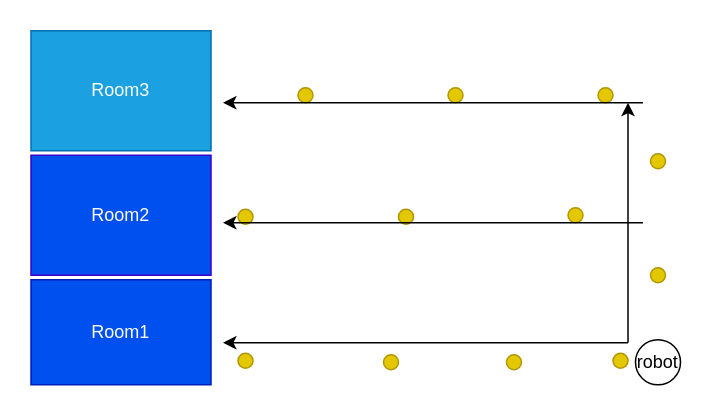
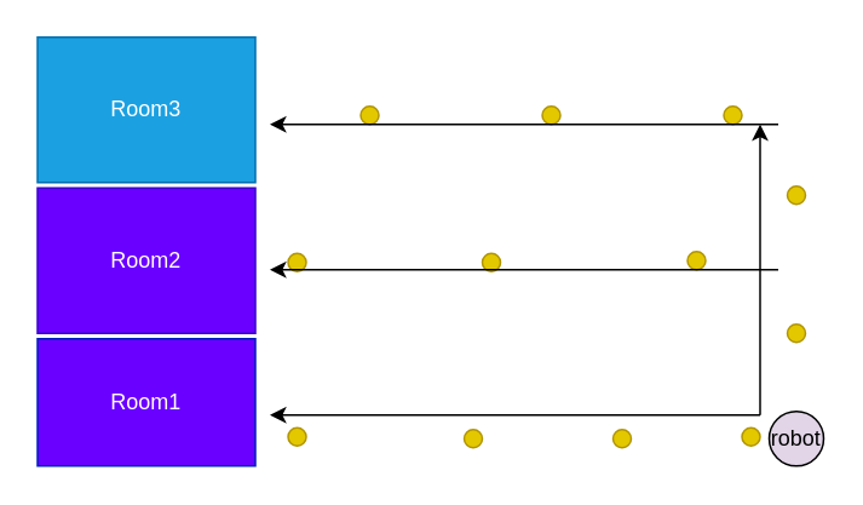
- <mxCell id="3" value="Room2" style="rounded=0;whiteSpace=wrap;html=1;fillColor=#0050ef;strokeColor=#3700CC;fontColor=#ffffff;" parent="1" vertex="1"><mxGeometry x="20" y="103" width="120" height="80" as="geometry" /></mxCell>
+ <mxCell id="3" value="Room2" style="rounded=0;whiteSpace=wrap;html=1;fillColor=#6a00ff;strokeColor=#3700CC;fontColor=#ffffff;" parent="1" vertex="1"><mxGeometry x="20" y="103" width="120" height="80" as="geometry" /></mxCell>
- <mxCell id="2" value="Room1" style="rounded=0;whiteSpace=wrap;html=1;fillColor=#0050ef;strokeColor=#001DBC;fontColor=#ffffff;" parent="1" vertex="1"><mxGeometry x="20" y="186" width="120" height="70" as="geometry" /></mxCell>
+ <mxCell id="2" value="Room1" style="rounded=0;whiteSpace=wrap;html=1;fillColor=#6a00ff;strokeColor=#001DBC;fontColor=#ffffff;" parent="1" vertex="1"><mxGeometry x="20" y="186" width="120" height="70" as="geometry" /></mxCell>
- <mxCell id="5" value="robot" style="ellipse;whiteSpace=wrap;html=1;aspect=fixed;" parent="1" vertex="1"><mxGeometry x="423" y="226" width="30" height="30" as="geometry" /></mxCell>
+ <mxCell id="5" value="robot" style="ellipse;whiteSpace=wrap;html=1;aspect=fixed;fillColor=#e1d5e7;" parent="1" vertex="1"><mxGeometry x="423" y="226" width="30" height="30" as="geometry" /></mxCell>
